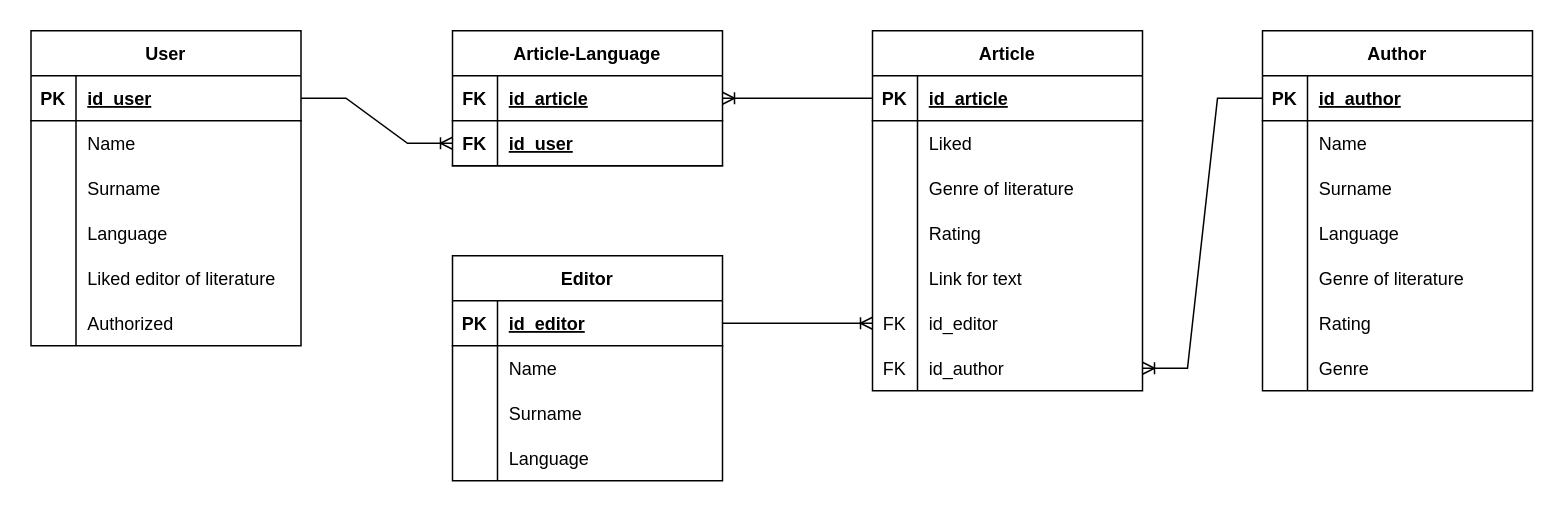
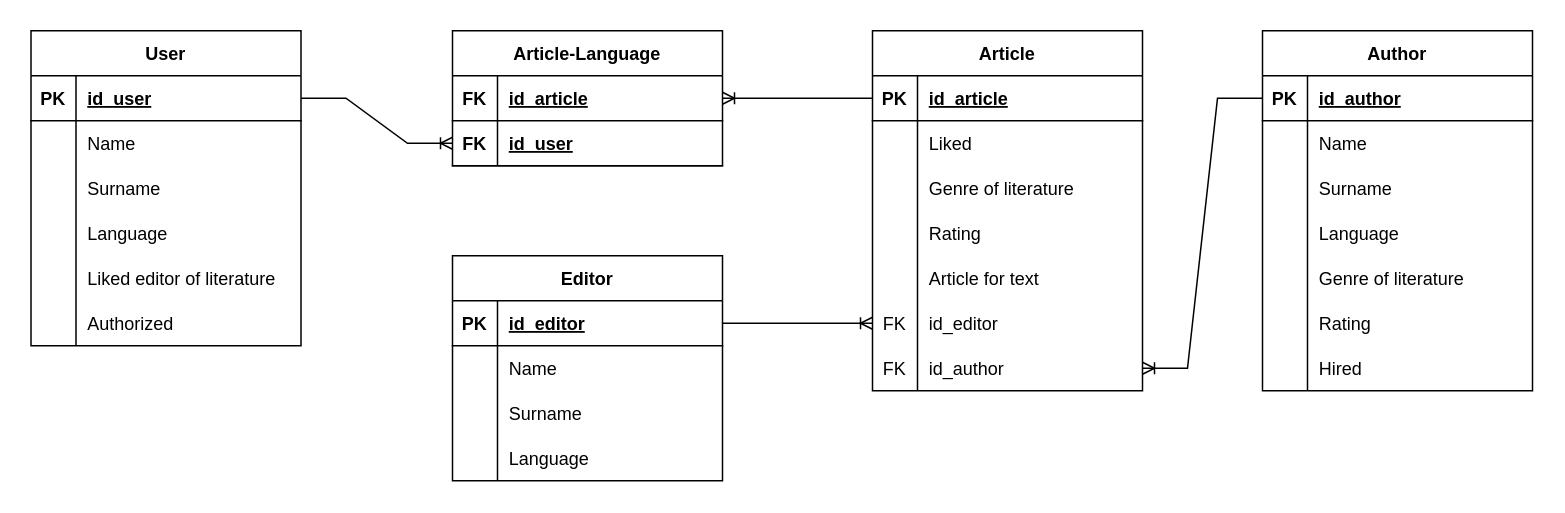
- <mxCell id="71" value="Link for text" style="shape=partialRectangle;connectable=0;fillColor=none;top=0;left=0;bottom=0;right=0;align=left;spacingLeft=6;overflow=hidden;" vertex="1" parent="69"><mxGeometry x="30" width="150" height="30" as="geometry"><mxRectangle width="150" height="30" as="alternateBounds" /></mxGeometry></mxCell>
+ <mxCell id="71" value="Article for text" style="shape=partialRectangle;connectable=0;fillColor=none;top=0;left=0;bottom=0;right=0;align=left;spacingLeft=6;overflow=hidden;" vertex="1" parent="69"><mxGeometry x="30" width="150" height="30" as="geometry"><mxRectangle width="150" height="30" as="alternateBounds" /></mxGeometry></mxCell>
- <mxCell id="23" value="Genre" style="shape=partialRectangle;connectable=0;fillColor=none;top=0;left=0;bottom=0;right=0;align=left;spacingLeft=6;overflow=hidden;" vertex="1" parent="21"><mxGeometry x="30" width="150" height="30" as="geometry"><mxRectangle width="150" height="30" as="alternateBounds" /></mxGeometry></mxCell>
+ <mxCell id="23" value="Hired" style="shape=partialRectangle;connectable=0;fillColor=none;top=0;left=0;bottom=0;right=0;align=left;spacingLeft=6;overflow=hidden;" vertex="1" parent="21"><mxGeometry x="30" width="150" height="30" as="geometry"><mxRectangle width="150" height="30" as="alternateBounds" /></mxGeometry></mxCell>
